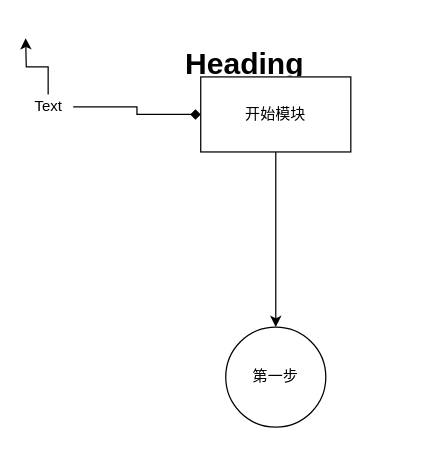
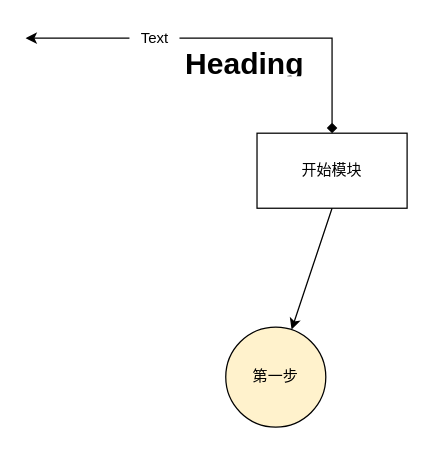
- <mxCell id="5" value="Text" style="text;html=1;align=center;verticalAlign=middle;resizable=0;points=[];autosize=1;" parent="1" vertex="1"><mxGeometry x="18" y="75" width="40" height="20" as="geometry" /></mxCell>
+ <mxCell id="5" value="Text" style="text;html=1;align=center;verticalAlign=middle;resizable=0;points=[];autosize=1;" parent="1" vertex="1"><mxGeometry x="103" y="20" width="40" height="20" as="geometry" /></mxCell>
- <mxCell id="2" value="&lt;div&gt;开始模块&lt;/div&gt;" style="rounded=0;whiteSpace=wrap;html=1;" parent="1" vertex="1"><mxGeometry x="160" y="61" width="120" height="60" as="geometry" /></mxCell>
+ <mxCell id="2" value="&lt;div&gt;开始模块&lt;/div&gt;" style="rounded=0;whiteSpace=wrap;html=1;" parent="1" vertex="1"><mxGeometry x="205" y="106" width="120" height="60" as="geometry" /></mxCell>
- <mxCell id="7" value="&lt;div&gt;第一步&lt;/div&gt;" style="ellipse;whiteSpace=wrap;html=1;aspect=fixed;" vertex="1" parent="1"><mxGeometry x="180" y="261" width="80" height="80" as="geometry" /></mxCell>
+ <mxCell id="7" value="&lt;div&gt;第一步&lt;/div&gt;" style="ellipse;whiteSpace=wrap;html=1;aspect=fixed;fillColor=#fff2cc;" vertex="1" parent="1"><mxGeometry x="180" y="261" width="80" height="80" as="geometry" /></mxCell>
